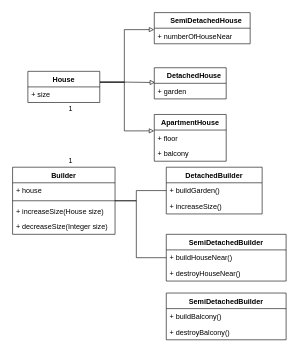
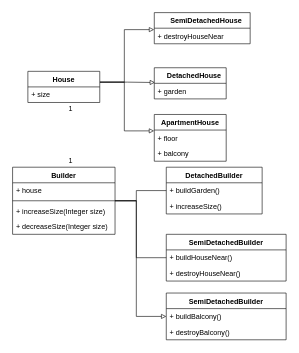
- <mxCell id="18" value="+ numberOfHouseNear" style="text;strokeColor=none;fillColor=none;align=left;verticalAlign=top;spacingLeft=4;spacingRight=4;overflow=hidden;rotatable=0;points=[[0,0.5],[1,0.5]];portConstraint=eastwest;" vertex="1" parent="17"><mxGeometry y="26" width="160" height="26" as="geometry" /></mxCell>
+ <mxCell id="18" value="+ destroyHouseNear" style="text;strokeColor=none;fillColor=none;align=left;verticalAlign=top;spacingLeft=4;spacingRight=4;overflow=hidden;rotatable=0;points=[[0,0.5],[1,0.5]];portConstraint=eastwest;" vertex="1" parent="17"><mxGeometry y="26" width="160" height="26" as="geometry" /></mxCell>
- <mxCell id="13" value="+ increaseSize(House size)" style="text;strokeColor=none;fillColor=none;align=left;verticalAlign=top;spacingLeft=4;spacingRight=4;overflow=hidden;rotatable=0;points=[[0,0.5],[1,0.5]];portConstraint=eastwest;" vertex="1" parent="10"><mxGeometry y="60" width="171" height="26" as="geometry" /></mxCell>
+ <mxCell id="13" value="+ increaseSize(Integer size)" style="text;strokeColor=none;fillColor=none;align=left;verticalAlign=top;spacingLeft=4;spacingRight=4;overflow=hidden;rotatable=0;points=[[0,0.5],[1,0.5]];portConstraint=eastwest;" vertex="1" parent="10"><mxGeometry y="60" width="171" height="26" as="geometry" /></mxCell>
+ <mxCell id="9" style="edgeStyle=orthogonalEdgeStyle;rounded=0;orthogonalLoop=1;jettySize=auto;html=1;entryX=0;entryY=0.5;entryDx=0;entryDy=0;endArrow=block;endFill=0;" edge="1" parent="1" source="10" target="29"><mxGeometry relative="1" as="geometry"><Array as="points"><mxPoint x="227" y="334" /><mxPoint x="227" y="527" /></Array></mxGeometry></mxCell>
